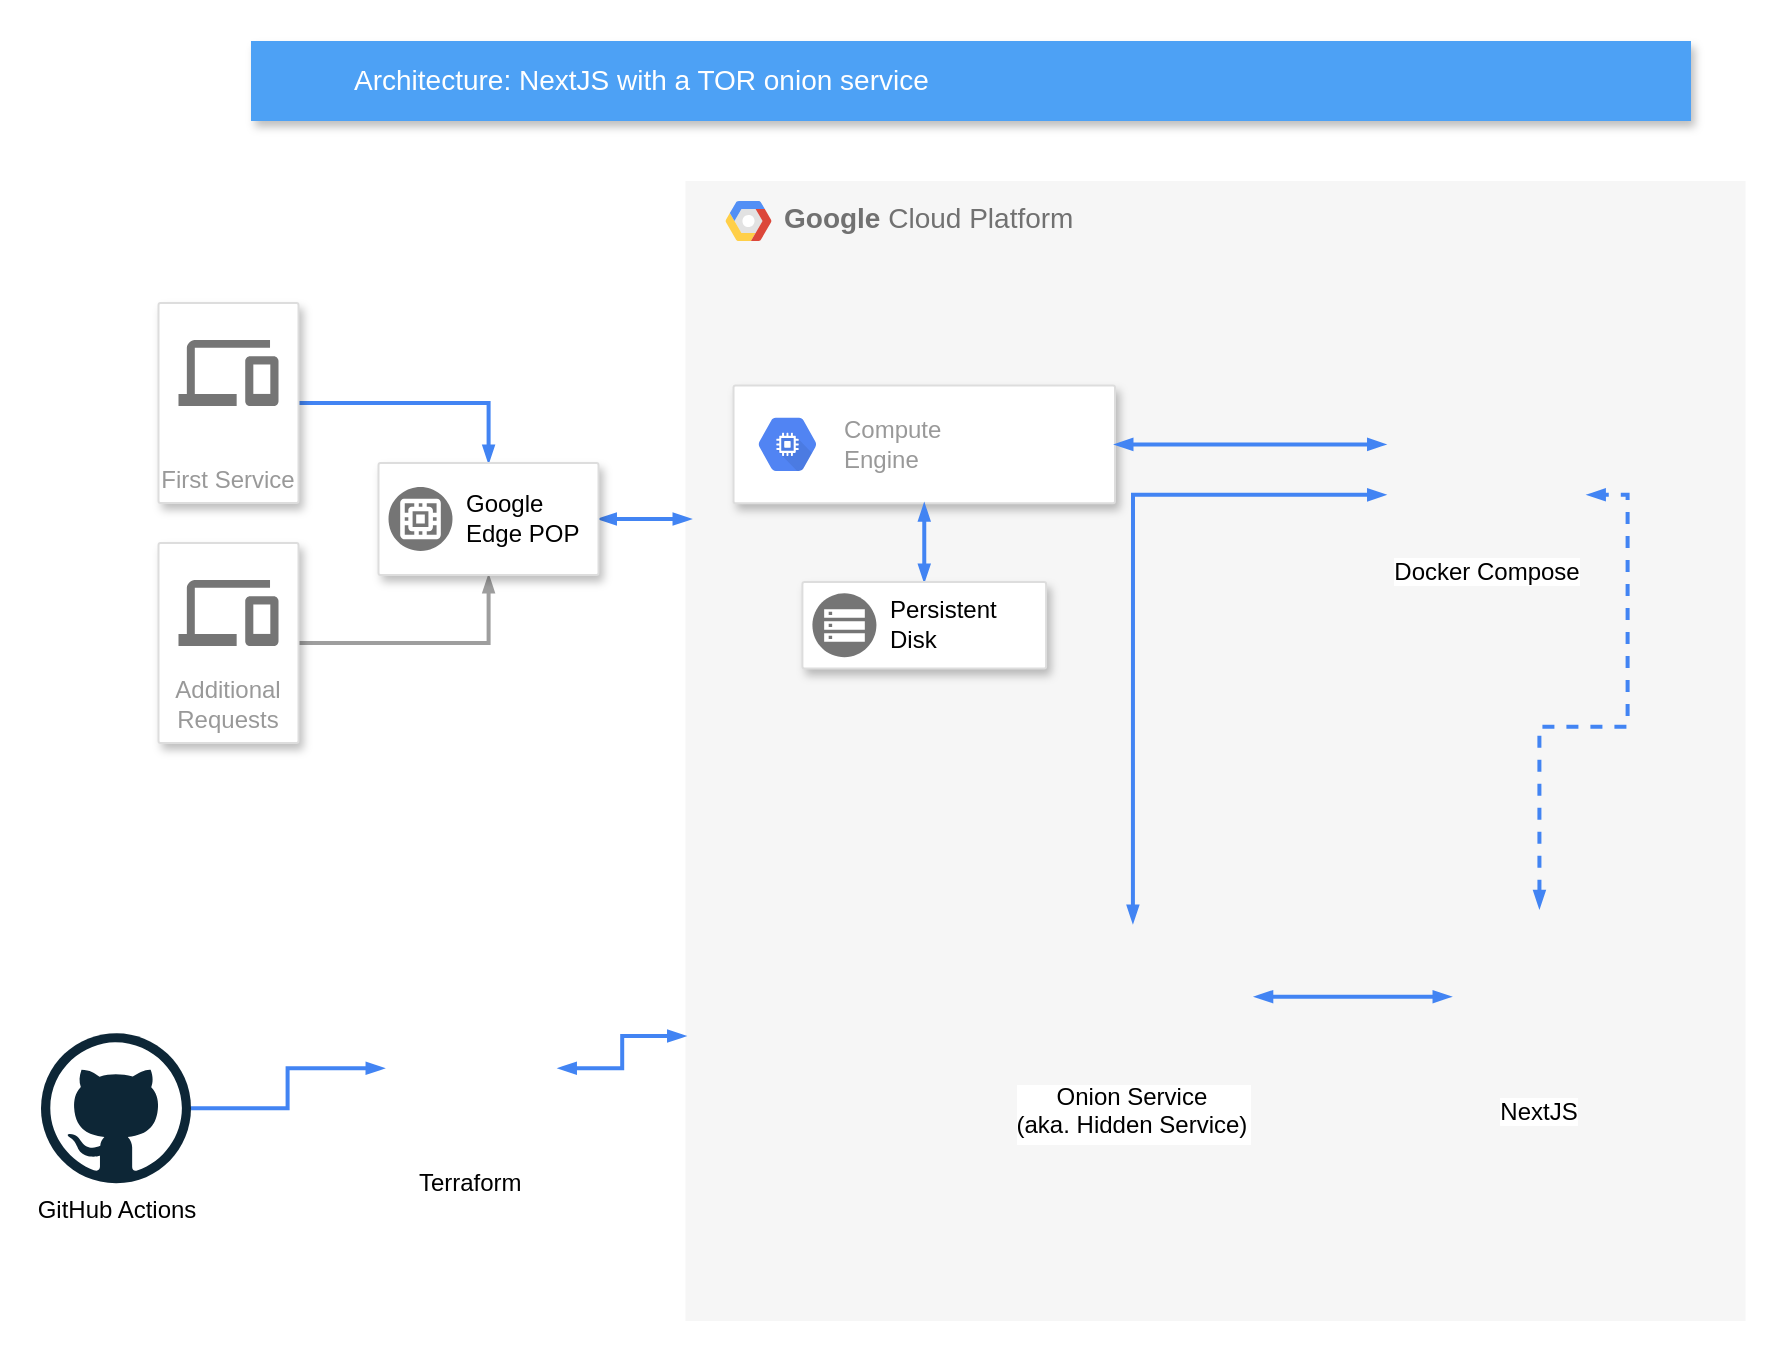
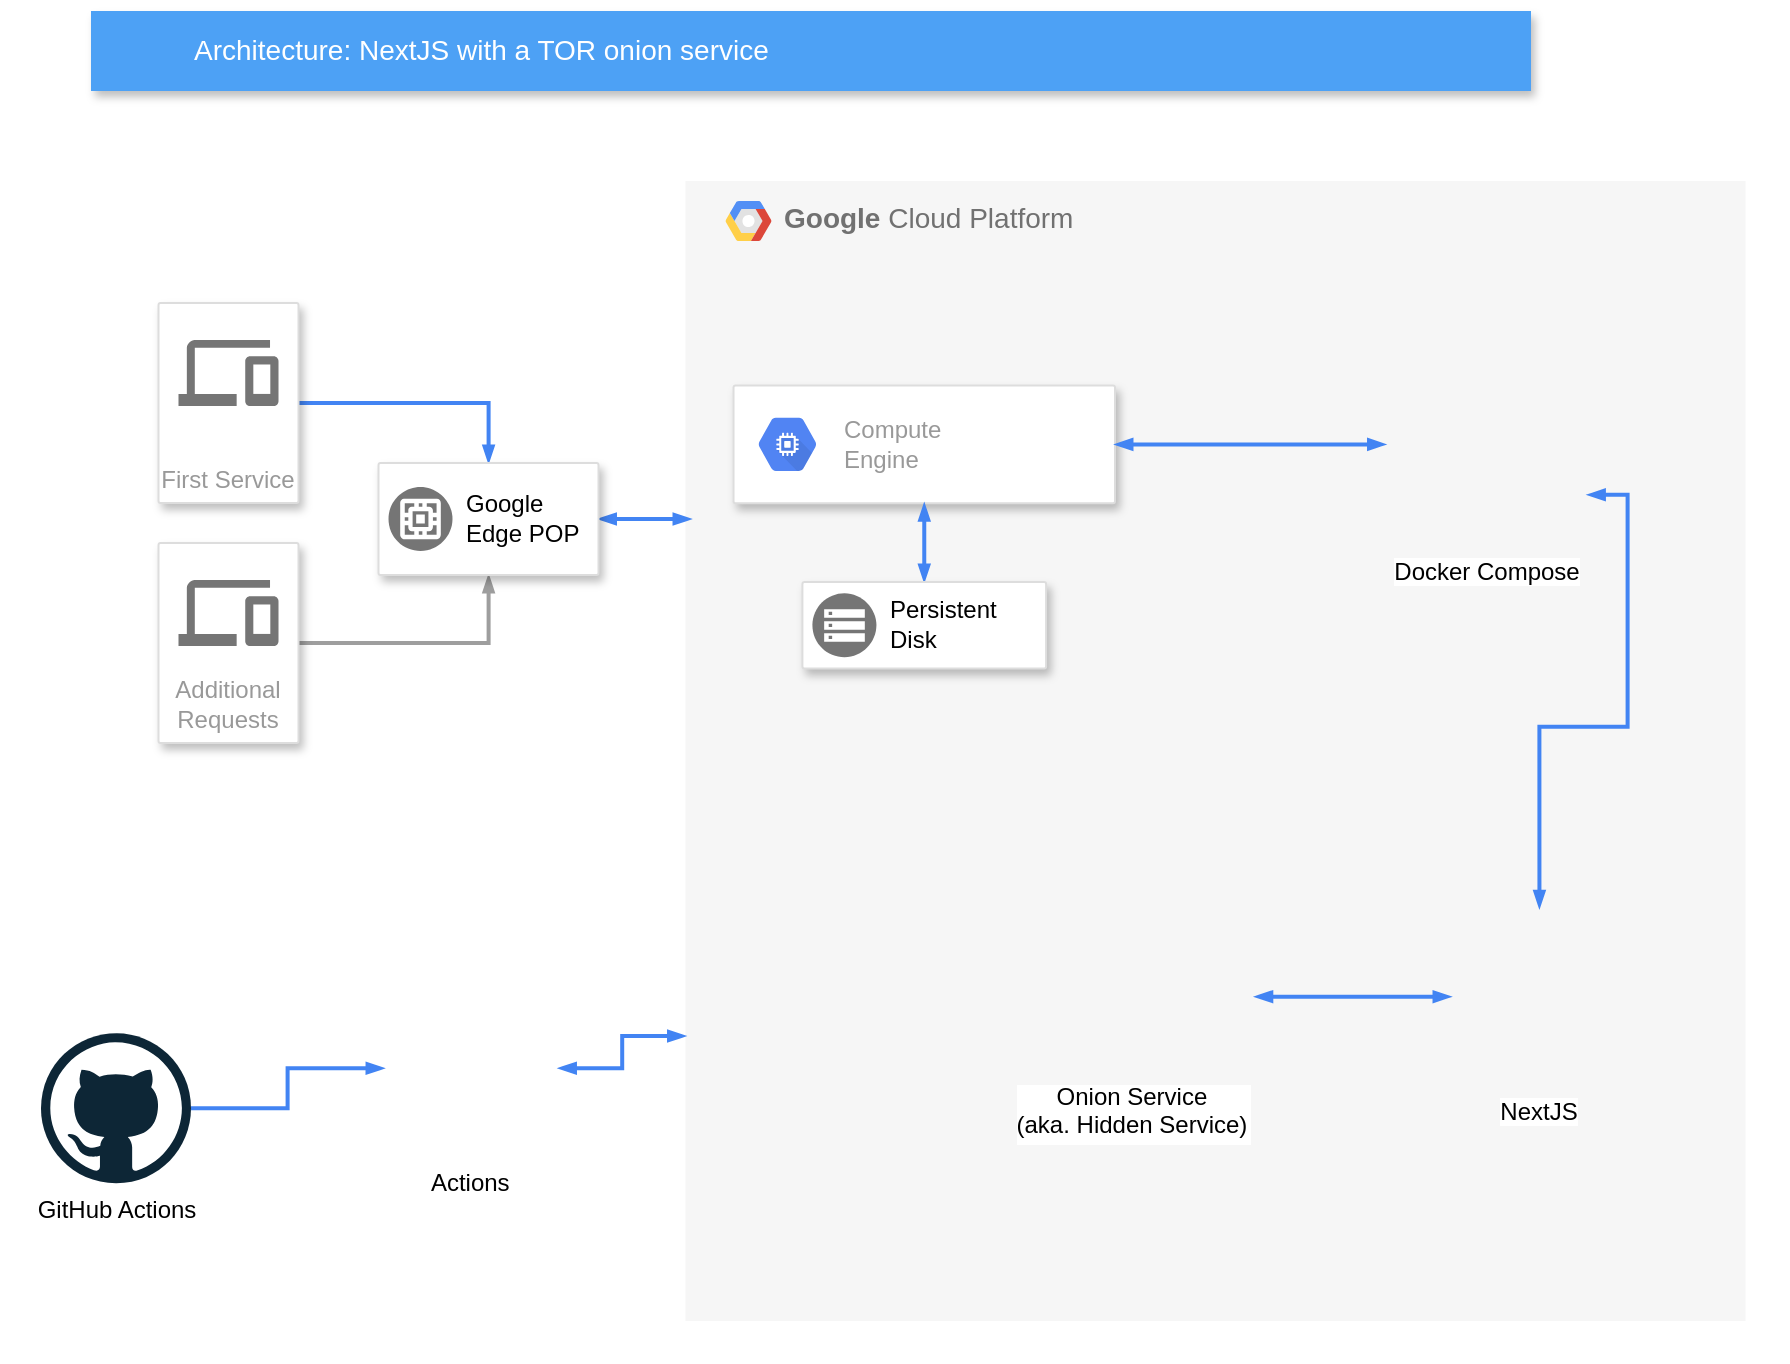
- <mxCell id="16" value="Architecture: NextJS with a TOR onion service" style="fillColor=#4DA1F5;strokeColor=none;shadow=1;gradientColor=none;fontSize=14;align=left;spacingLeft=50;fontColor=#ffffff;html=1;" parent="1" vertex="1"><mxGeometry x="125" y="20" width="720" height="40" as="geometry" /></mxCell>
+ <mxCell id="16" value="Architecture: NextJS with a TOR onion service" style="fillColor=#4DA1F5;strokeColor=none;shadow=1;gradientColor=none;fontSize=14;align=left;spacingLeft=50;fontColor=#ffffff;html=1;" parent="1" vertex="1"><mxGeometry x="45" y="5" width="720" height="40" as="geometry" /></mxCell>
- <mxCell id="15" style="edgeStyle=orthogonalEdgeStyle;rounded=0;html=1;labelBackgroundColor=none;startFill=1;startSize=4;endArrow=blockThin;endFill=1;endSize=4;jettySize=auto;orthogonalLoop=1;strokeColor=#4284F3;strokeWidth=2;fontSize=12;fontColor=#000000;align=left;dashed=0;startArrow=blockThin;entryX=0;entryY=0.75;entryDx=0;entryDy=0;exitX=0.5;exitY=0;exitDx=0;exitDy=0;" parent="2" source="13" target="6" edge="1"><mxGeometry relative="1" as="geometry"><mxPoint x="447.75" y="383.276" as="sourcePoint" /><mxPoint x="472.75" y="182.793" as="targetPoint" /></mxGeometry></mxCell>
- <mxCell id="12" style="edgeStyle=orthogonalEdgeStyle;rounded=0;html=1;labelBackgroundColor=none;startFill=1;startSize=4;endArrow=blockThin;endFill=1;endSize=4;jettySize=auto;orthogonalLoop=1;strokeColor=#4284F3;strokeWidth=2;fontSize=12;fontColor=#000000;align=left;dashed=1;startArrow=blockThin;entryX=1;entryY=0.75;entryDx=0;entryDy=0;exitX=0.5;exitY=0;exitDx=0;exitDy=0;" parent="2" source="11" target="6" edge="1"><mxGeometry relative="1" as="geometry"><mxPoint x="158.25" y="184.759" as="sourcePoint" /><mxPoint x="202.75" y="184.759" as="targetPoint" /></mxGeometry></mxCell>
+ <mxCell id="12" style="edgeStyle=orthogonalEdgeStyle;rounded=0;html=1;labelBackgroundColor=none;startFill=1;startSize=4;endArrow=blockThin;endFill=1;endSize=4;jettySize=auto;orthogonalLoop=1;strokeColor=#4284F3;strokeWidth=2;fontSize=12;fontColor=#000000;align=left;dashed=0;startArrow=blockThin;entryX=1;entryY=0.75;entryDx=0;entryDy=0;exitX=0.5;exitY=0;exitDx=0;exitDy=0;" parent="2" source="11" target="6" edge="1"><mxGeometry relative="1" as="geometry"><mxPoint x="158.25" y="184.759" as="sourcePoint" /><mxPoint x="202.75" y="184.759" as="targetPoint" /></mxGeometry></mxCell>
- <mxCell id="29" value="Terraform" style="shape=image;verticalLabelPosition=bottom;labelBackgroundColor=default;verticalAlign=top;aspect=fixed;imageAspect=0;image=https://atix.de/wp-content/uploads/Terraform-Logo-1.png;" parent="1" vertex="1"><mxGeometry x="191.5" y="490" width="87.25" height="87.25" as="geometry" /></mxCell>
+ <mxCell id="29" value="Actions" style="shape=image;verticalLabelPosition=bottom;labelBackgroundColor=default;verticalAlign=top;aspect=fixed;imageAspect=0;image=https://atix.de/wp-content/uploads/Terraform-Logo-1.png;" parent="1" vertex="1"><mxGeometry x="191.5" y="490" width="87.25" height="87.25" as="geometry" /></mxCell>
